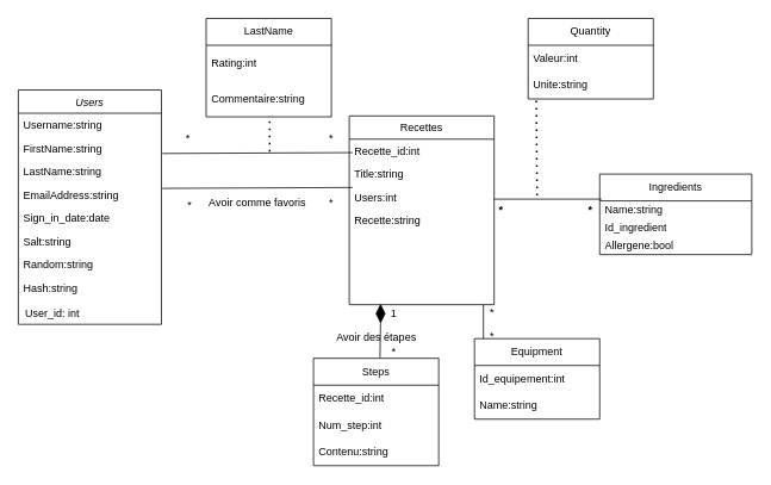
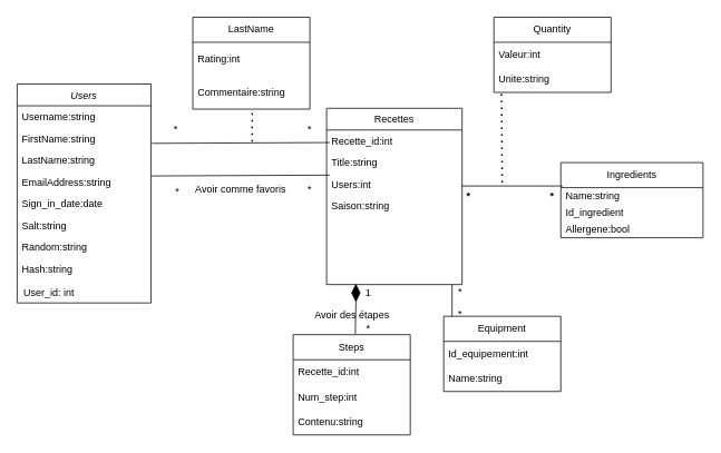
- <mxCell id="15" value="Recette:string" style="text;align=left;verticalAlign=top;spacingLeft=4;spacingRight=4;overflow=hidden;rotatable=0;points=[[0,0.5],[1,0.5]];portConstraint=eastwest;rounded=0;shadow=0;html=0;" parent="11" vertex="1"><mxGeometry y="104" width="162" height="26" as="geometry" /></mxCell>
+ <mxCell id="15" value="Saison:string" style="text;align=left;verticalAlign=top;spacingLeft=4;spacingRight=4;overflow=hidden;rotatable=0;points=[[0,0.5],[1,0.5]];portConstraint=eastwest;rounded=0;shadow=0;html=0;" parent="11" vertex="1"><mxGeometry y="104" width="162" height="26" as="geometry" /></mxCell>
